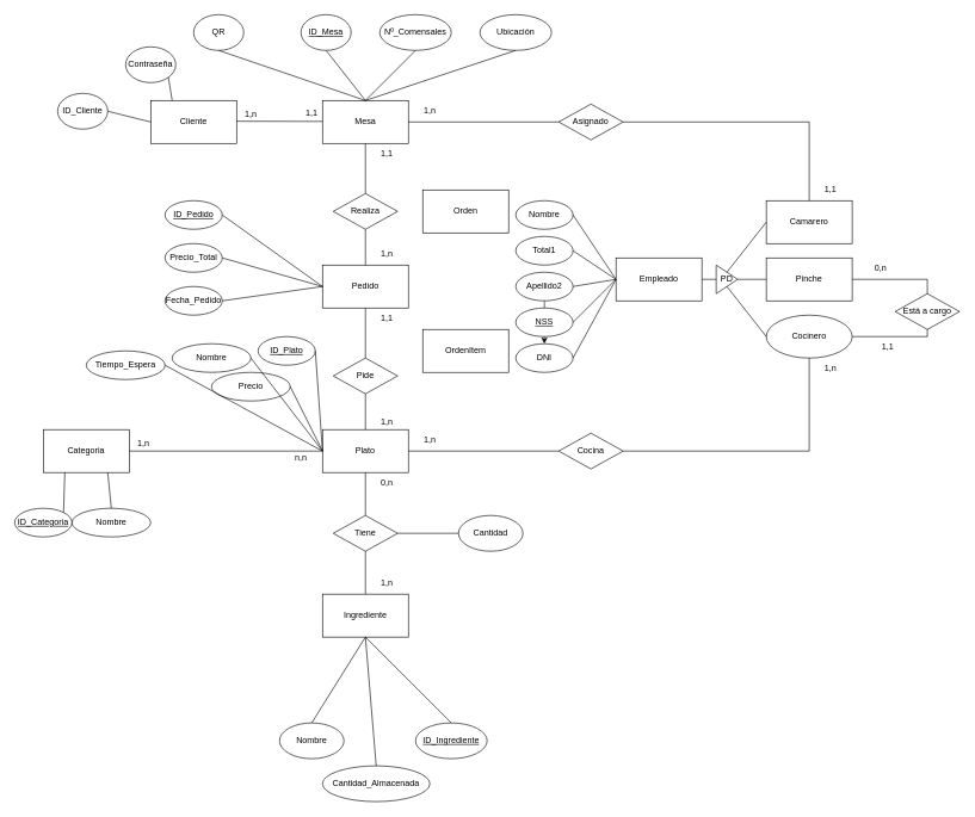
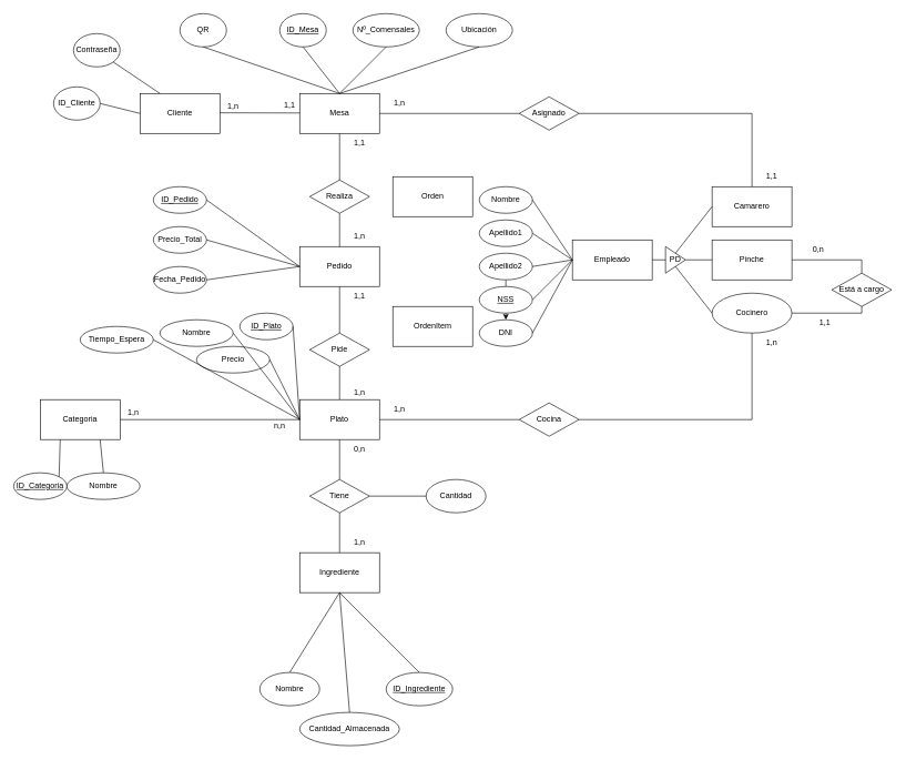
- <mxCell id="89" value="Contraseña" style="ellipse;whiteSpace=wrap;html=1;" vertex="1" parent="1"><mxGeometry x="175" y="65" width="70" height="50" as="geometry" /></mxCell>
+ <mxCell id="89" value="Contraseña" style="ellipse;whiteSpace=wrap;html=1;" vertex="1" parent="1"><mxGeometry x="110" y="50" width="70" height="50" as="geometry" /></mxCell>
- <mxCell id="71" value="Total1" style="ellipse;whiteSpace=wrap;html=1;" parent="1" vertex="1"><mxGeometry x="720" y="330" width="80" height="40" as="geometry" /></mxCell>
+ <mxCell id="71" value="Apellido1" style="ellipse;whiteSpace=wrap;html=1;" parent="1" vertex="1"><mxGeometry x="720" y="330" width="80" height="40" as="geometry" /></mxCell>
